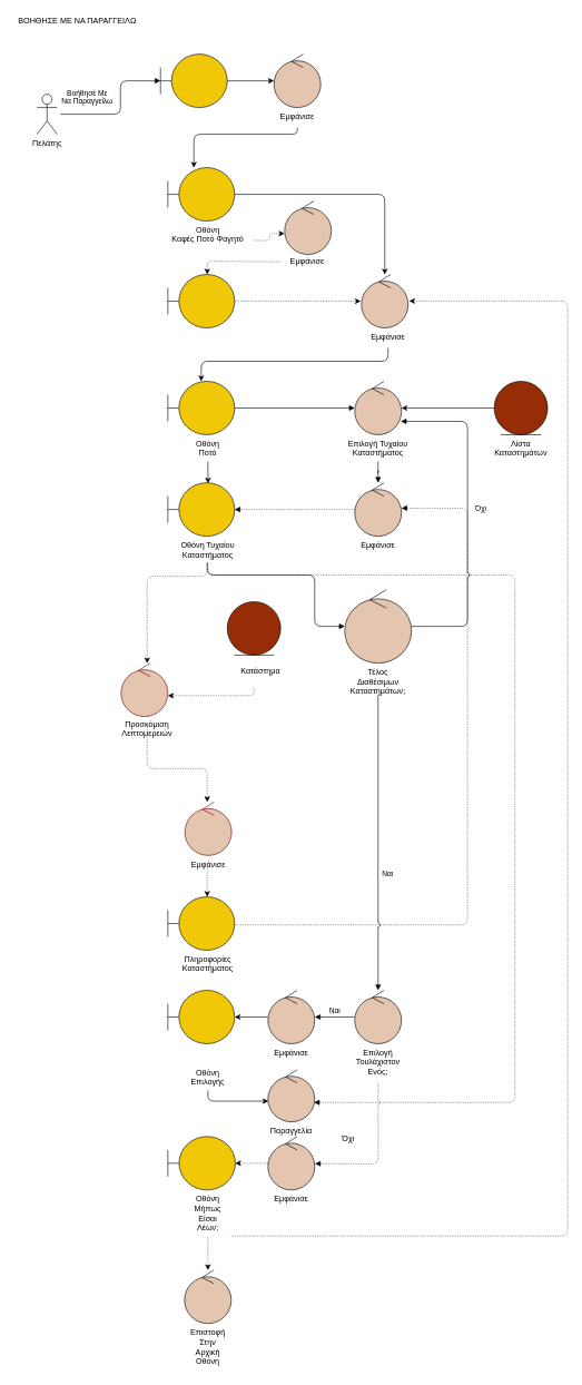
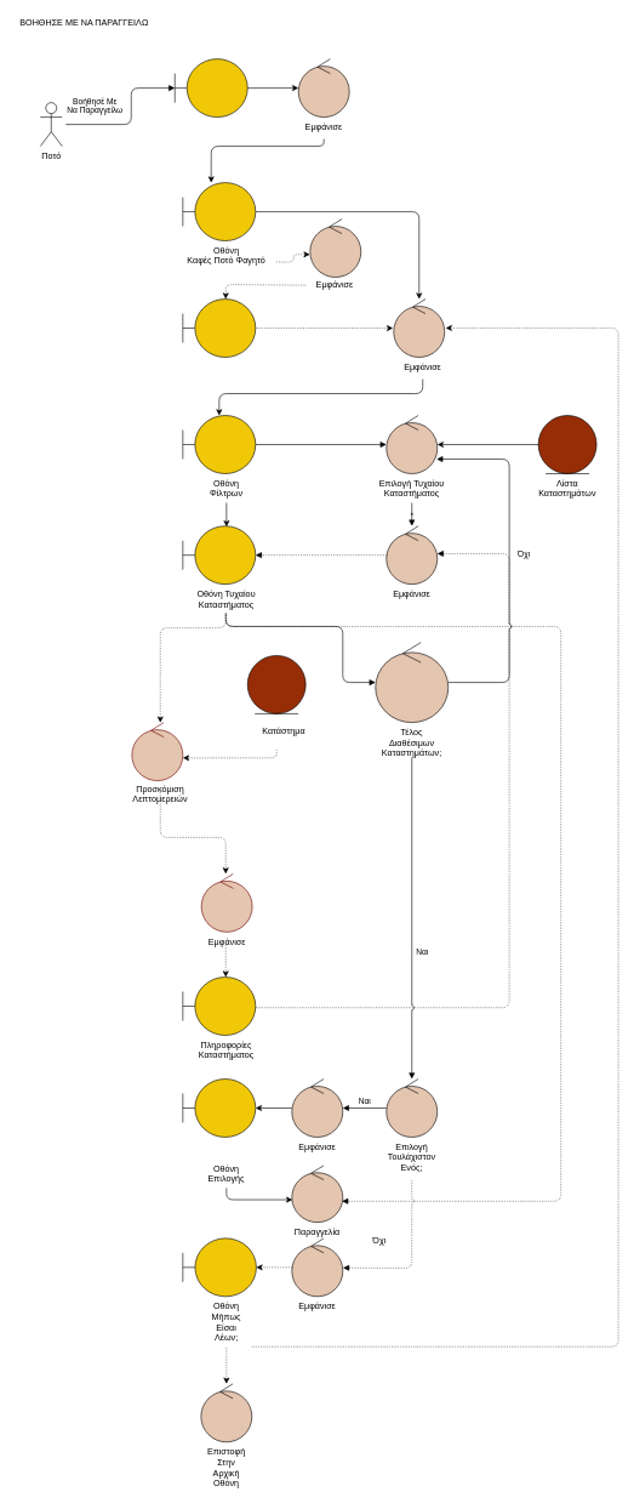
- <mxCell id="4" value="Πελάτης" style="shape=umlActor;verticalLabelPosition=bottom;verticalAlign=top;html=1;fontColor=#000000;labelBackgroundColor=none;align=center;" vertex="1" parent="1"><mxGeometry x="55" y="140" width="30" height="60" as="geometry" /></mxCell>
+ <mxCell id="4" value="Ποτό" style="shape=umlActor;verticalLabelPosition=bottom;verticalAlign=top;html=1;fontColor=#000000;labelBackgroundColor=none;align=center;" vertex="1" parent="1"><mxGeometry x="55" y="140" width="30" height="60" as="geometry" /></mxCell>
- <mxCell id="55" value="&lt;meta charset=&quot;utf-8&quot;&gt;&lt;span style=&quot;color: rgb(0, 0, 0); font-family: helvetica; font-size: 12px; font-style: normal; font-weight: 400; letter-spacing: normal; text-indent: 0px; text-transform: none; word-spacing: 0px; display: inline; float: none;&quot;&gt;Οθόνη&lt;/span&gt;&lt;br style=&quot;color: rgb(0, 0, 0); font-family: helvetica; font-size: 12px; font-style: normal; font-weight: 400; letter-spacing: normal; text-indent: 0px; text-transform: none; word-spacing: 0px;&quot;&gt;&lt;span style=&quot;color: rgb(0, 0, 0); font-family: helvetica; font-size: 12px; font-style: normal; font-weight: 400; letter-spacing: normal; text-indent: 0px; text-transform: none; word-spacing: 0px; display: inline; float: none;&quot;&gt;Ποτό&lt;/span&gt;" style="text;whiteSpace=wrap;html=1;fontColor=#000000;align=center;labelBackgroundColor=none;" vertex="1" parent="1"><mxGeometry x="276" y="650" width="70" height="40" as="geometry" /></mxCell>
+ <mxCell id="55" value="&lt;meta charset=&quot;utf-8&quot;&gt;&lt;span style=&quot;color: rgb(0, 0, 0); font-family: helvetica; font-size: 12px; font-style: normal; font-weight: 400; letter-spacing: normal; text-indent: 0px; text-transform: none; word-spacing: 0px; display: inline; float: none;&quot;&gt;Οθόνη&lt;/span&gt;&lt;br style=&quot;color: rgb(0, 0, 0); font-family: helvetica; font-size: 12px; font-style: normal; font-weight: 400; letter-spacing: normal; text-indent: 0px; text-transform: none; word-spacing: 0px;&quot;&gt;&lt;span style=&quot;color: rgb(0, 0, 0); font-family: helvetica; font-size: 12px; font-style: normal; font-weight: 400; letter-spacing: normal; text-indent: 0px; text-transform: none; word-spacing: 0px; display: inline; float: none;&quot;&gt;Φίλτρων&lt;/span&gt;" style="text;whiteSpace=wrap;html=1;fontColor=#000000;align=center;labelBackgroundColor=none;" vertex="1" parent="1"><mxGeometry x="276" y="650" width="70" height="40" as="geometry" /></mxCell>
